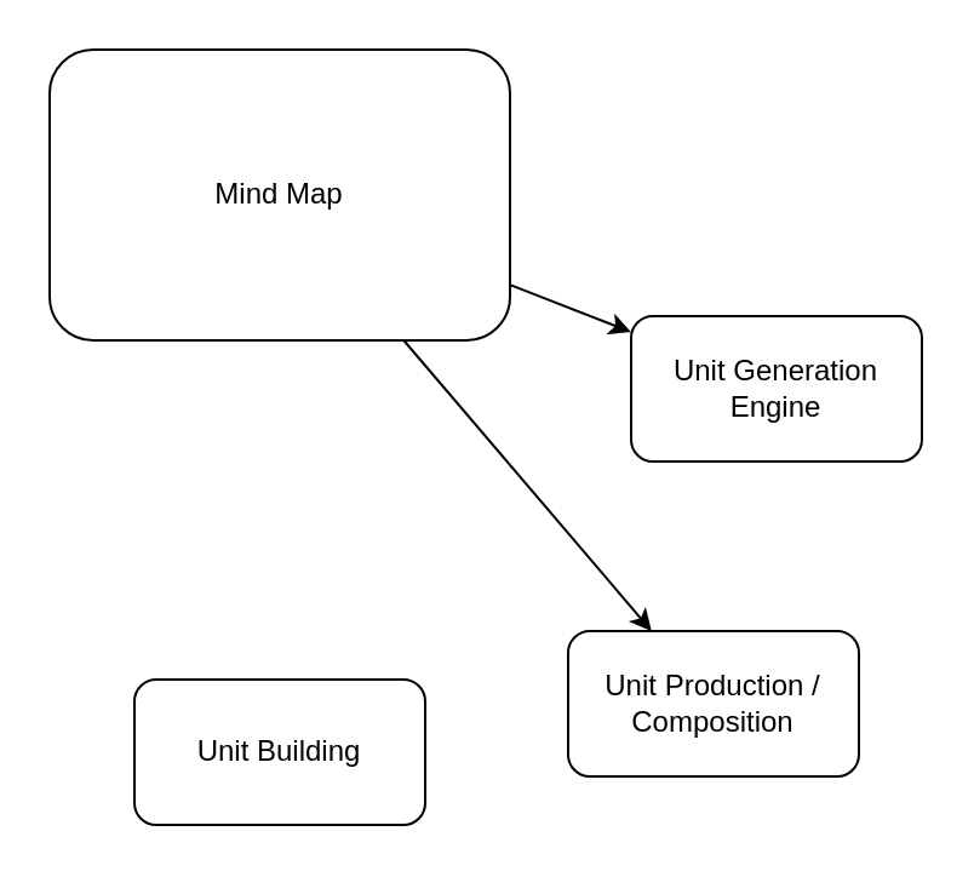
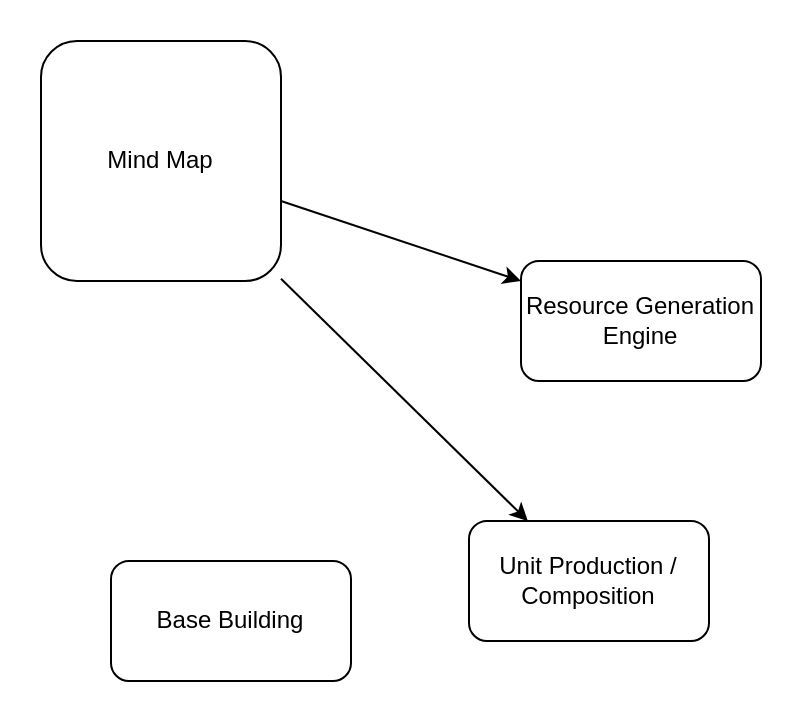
- <mxCell id="4" value="Mind Map" style="rounded=1;whiteSpace=wrap;html=1;" vertex="1" parent="1"><mxGeometry x="20" y="20" width="190" height="120" as="geometry" /></mxCell>
+ <mxCell id="4" value="Mind Map" style="rounded=1;whiteSpace=wrap;html=1;" vertex="1" parent="1"><mxGeometry x="20" y="20" width="120" height="120" as="geometry" /></mxCell>
- <mxCell id="7" value="Unit Generation Engine" style="rounded=1;whiteSpace=wrap;html=1;" vertex="1" parent="1"><mxGeometry x="260" y="130" width="120" height="60" as="geometry" /></mxCell>
+ <mxCell id="7" value="Resource Generation Engine" style="rounded=1;whiteSpace=wrap;html=1;" vertex="1" parent="1"><mxGeometry x="260" y="130" width="120" height="60" as="geometry" /></mxCell>
- <mxCell id="5" value="Unit Building" style="rounded=1;whiteSpace=wrap;html=1;" vertex="1" parent="1"><mxGeometry x="55" y="280" width="120" height="60" as="geometry" /></mxCell>
+ <mxCell id="5" value="Base Building" style="rounded=1;whiteSpace=wrap;html=1;" vertex="1" parent="1"><mxGeometry x="55" y="280" width="120" height="60" as="geometry" /></mxCell>
